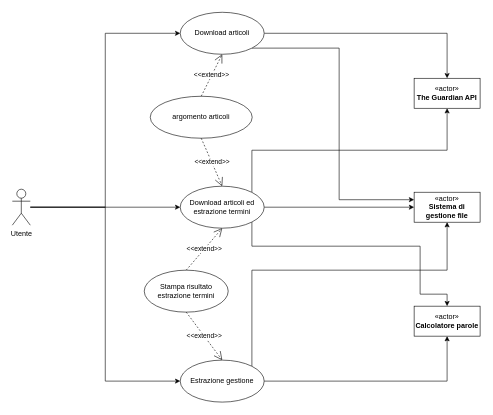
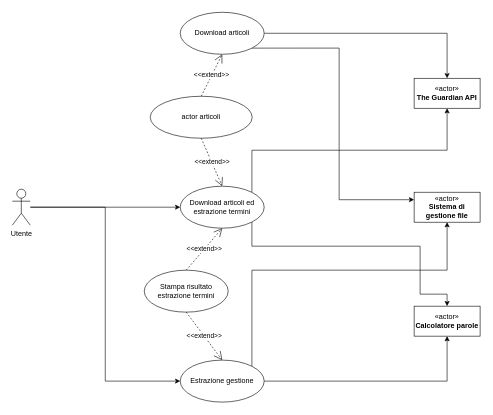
- <mxCell id="2" style="edgeStyle=orthogonalEdgeStyle;rounded=0;orthogonalLoop=1;jettySize=auto;html=1;entryX=0;entryY=0.5;entryDx=0;entryDy=0;" parent="1" source="5" target="8" edge="1"><mxGeometry relative="1" as="geometry" /></mxCell>
- <mxCell id="19" value="argomento articoli" style="ellipse;whiteSpace=wrap;html=1;" parent="1" vertex="1"><mxGeometry x="250" y="160" width="170" height="70" as="geometry" /></mxCell>
+ <mxCell id="19" value="actor articoli" style="ellipse;whiteSpace=wrap;html=1;" parent="1" vertex="1"><mxGeometry x="250" y="160" width="170" height="70" as="geometry" /></mxCell>
- <mxCell id="9" style="edgeStyle=orthogonalEdgeStyle;rounded=0;orthogonalLoop=1;jettySize=auto;html=1;exitX=1;exitY=0.5;exitDx=0;exitDy=0;entryX=0;entryY=0.5;entryDx=0;entryDy=0;" parent="1" source="12" target="18" edge="1"><mxGeometry relative="1" as="geometry" /></mxCell>
